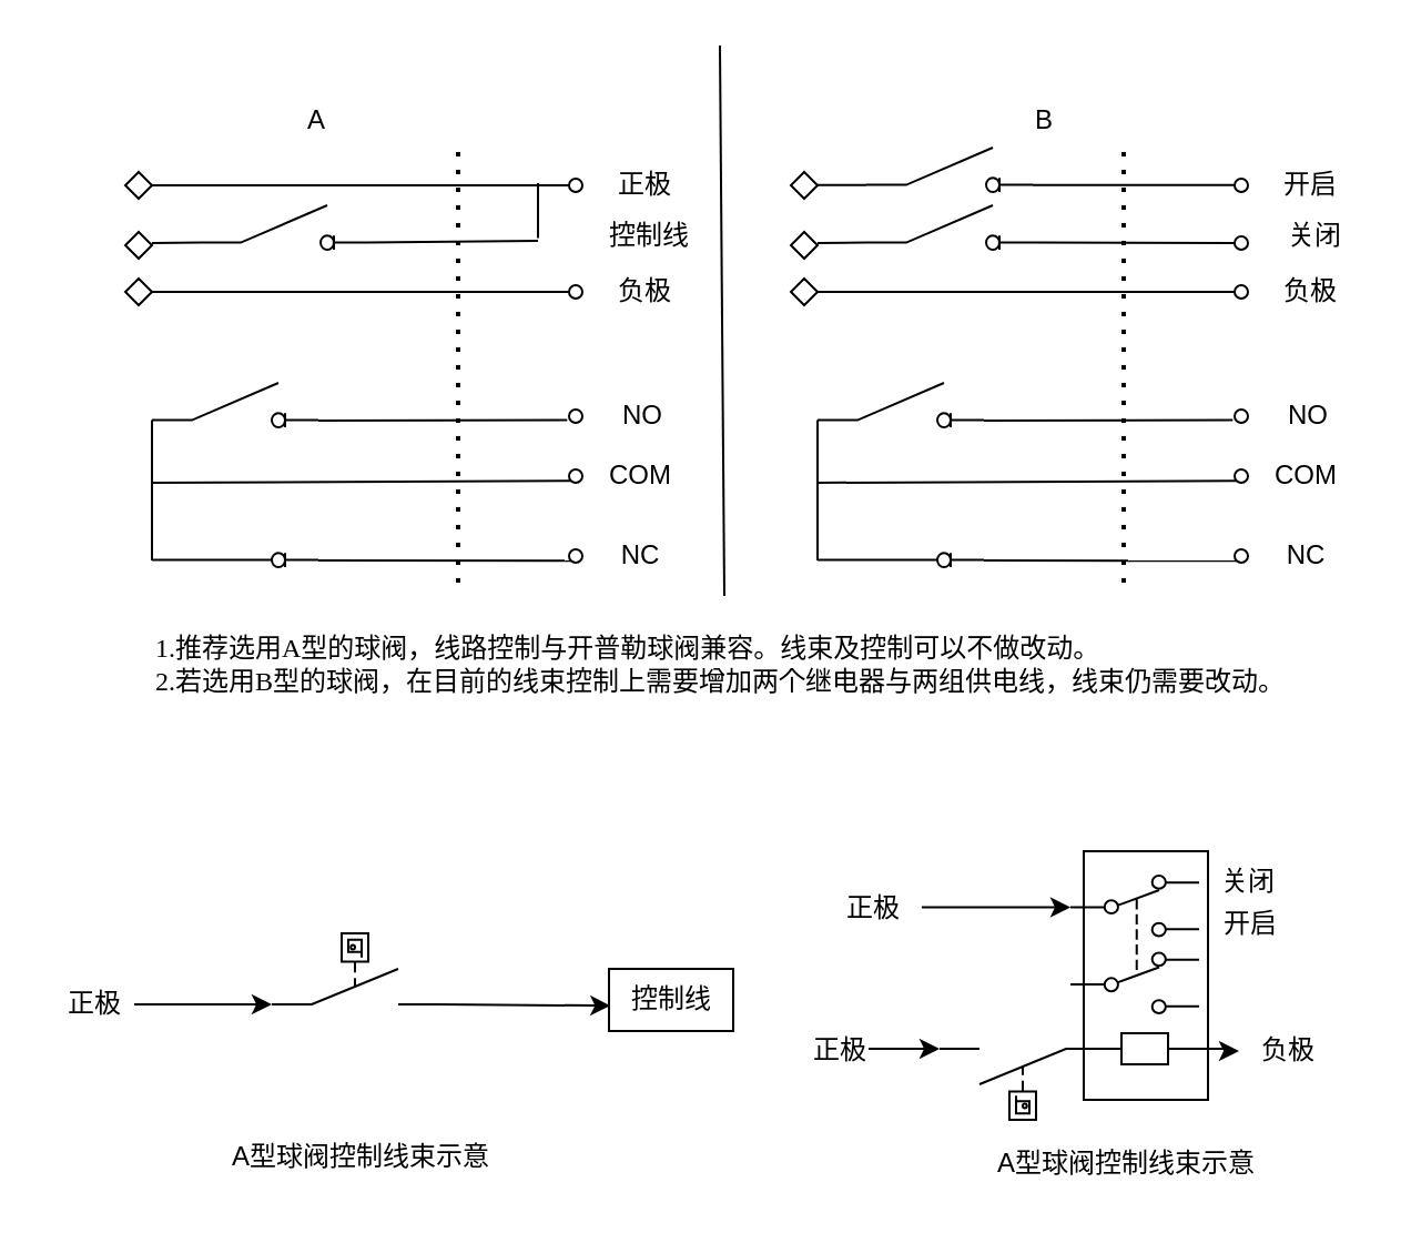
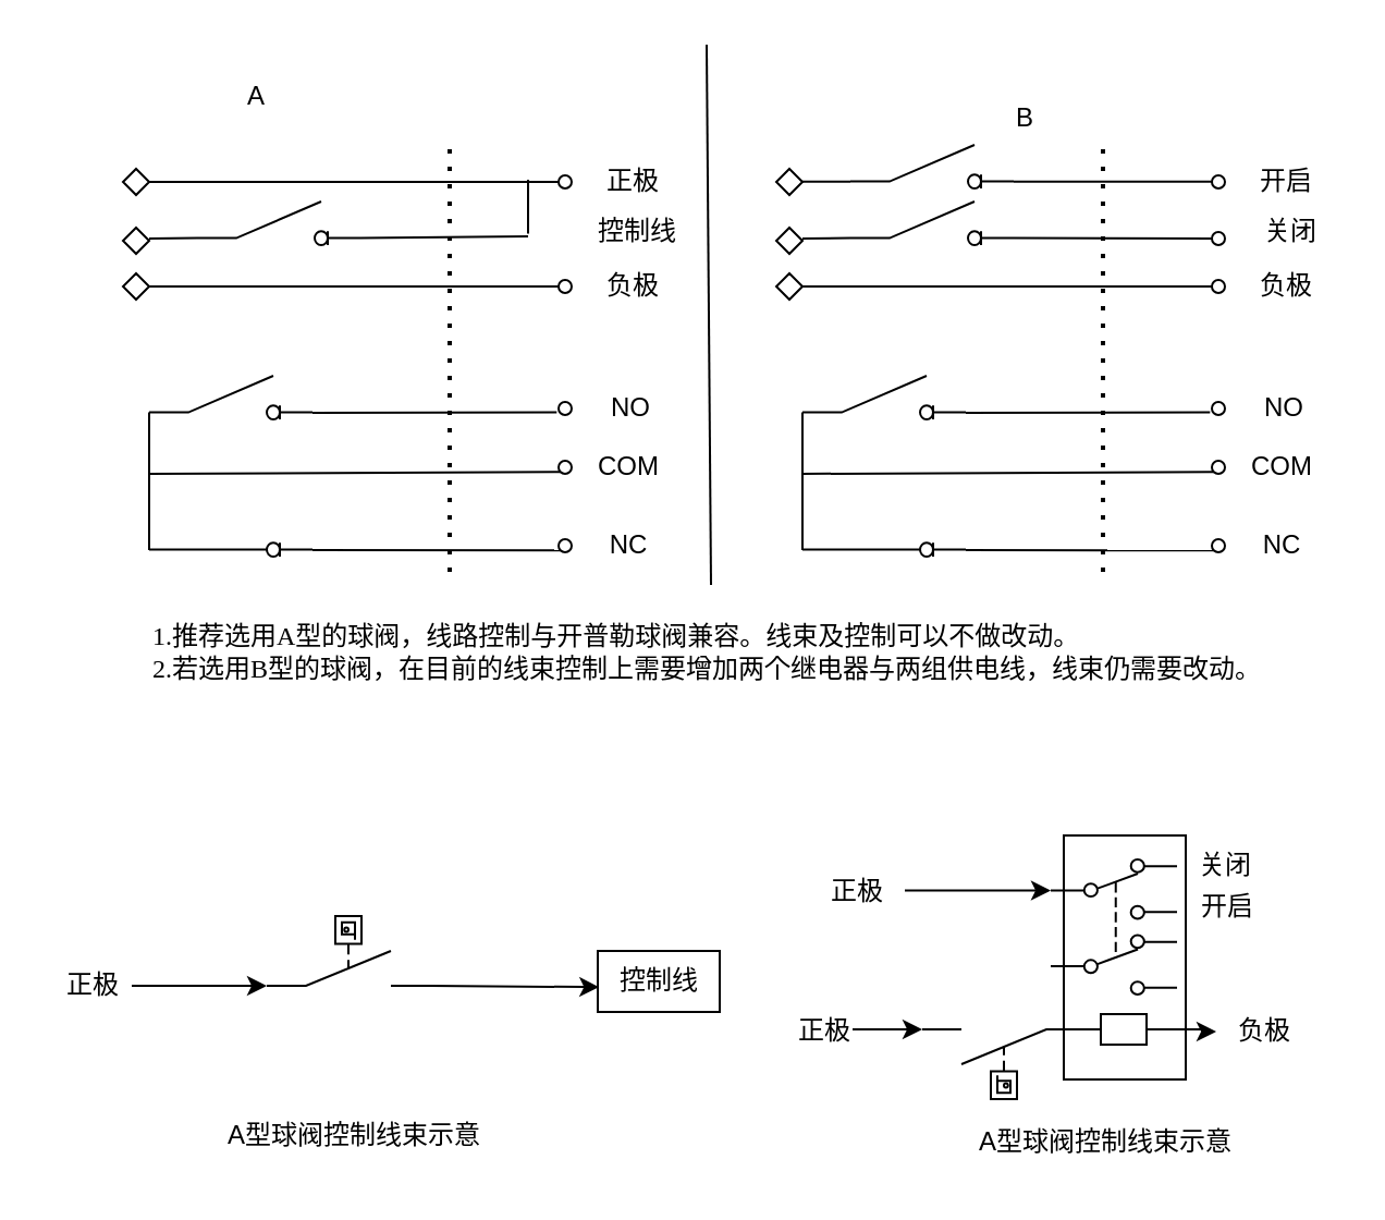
- <mxCell id="59" value="A" style="text;html=1;align=center;verticalAlign=middle;resizable=0;points=[];autosize=1;strokeColor=none;fillColor=none;" vertex="1" parent="1"><mxGeometry x="128" y="40" width="28" height="28" as="geometry" /></mxCell>
+ <mxCell id="59" value="A" style="text;html=1;align=center;verticalAlign=middle;resizable=0;points=[];autosize=1;strokeColor=none;fillColor=none;" vertex="1" parent="1"><mxGeometry x="103" y="30" width="28" height="28" as="geometry" /></mxCell>
